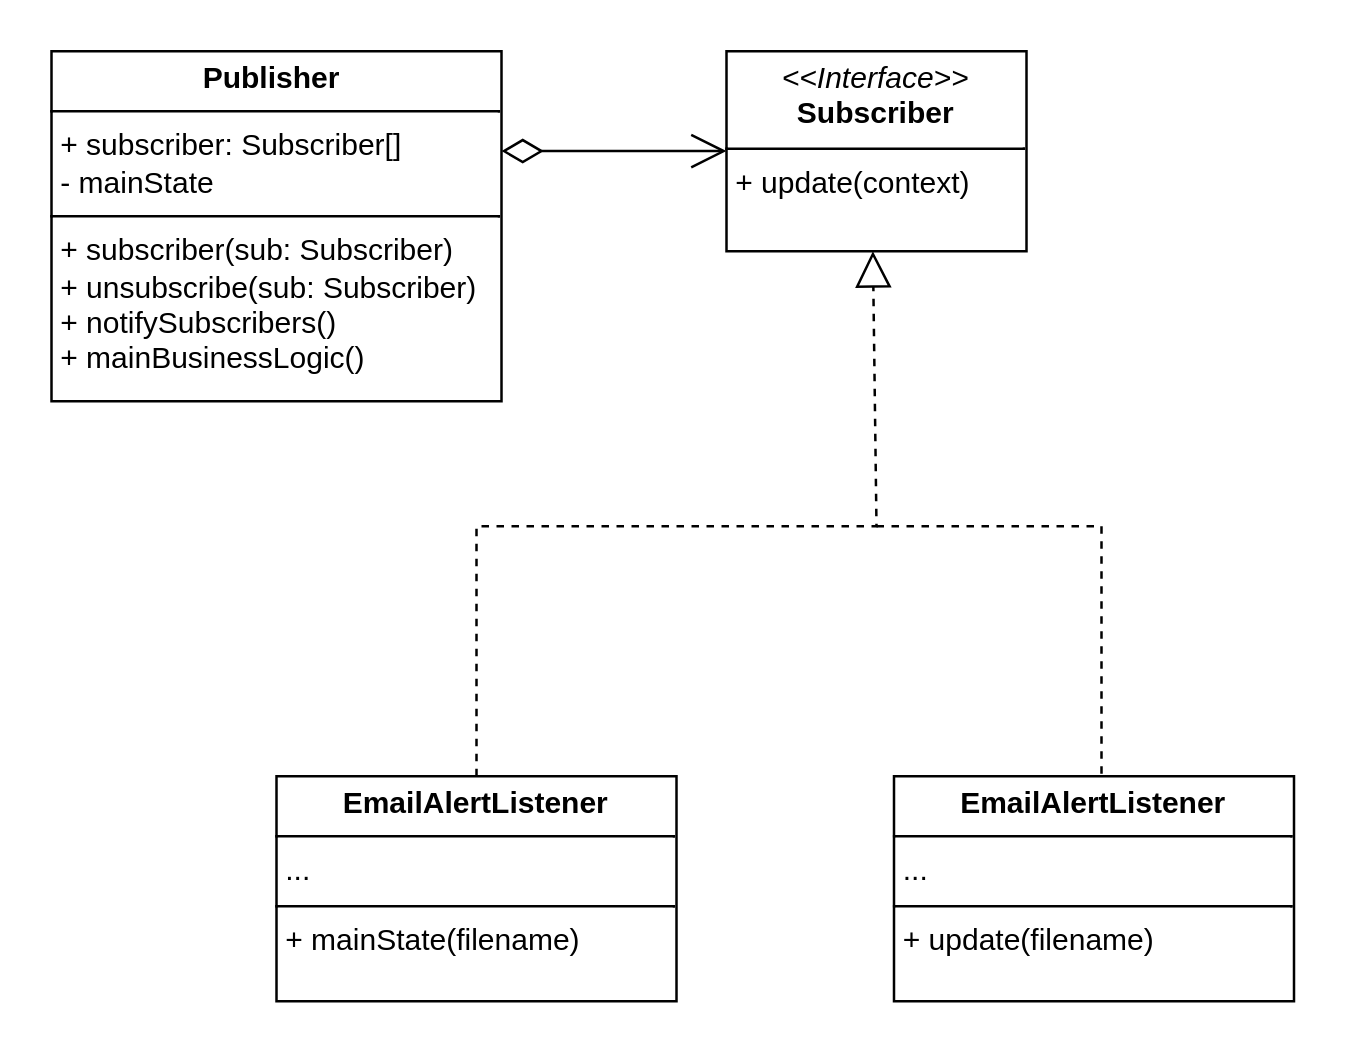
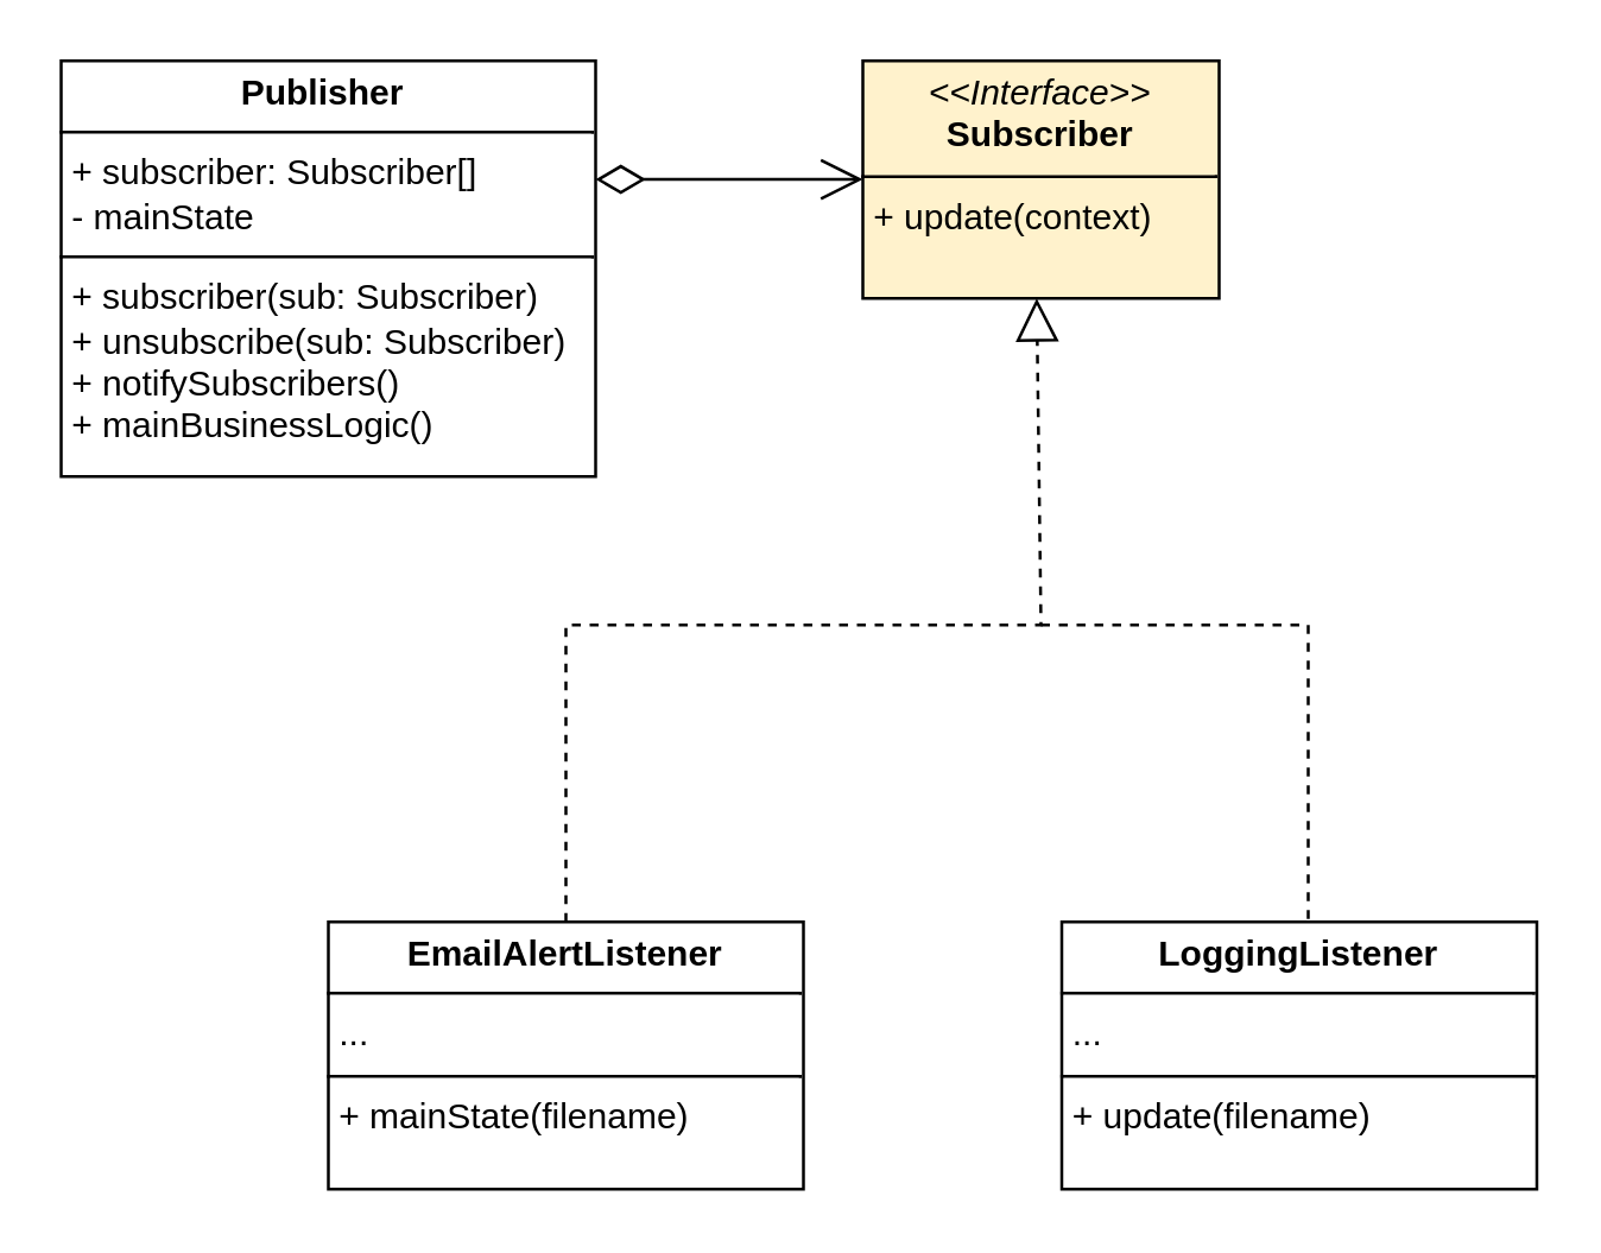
- <mxCell id="4" value="&lt;p style=&quot;margin:0px;margin-top:4px;text-align:center;&quot;&gt;&lt;i&gt;&amp;lt;&amp;lt;Interface&amp;gt;&amp;gt;&lt;/i&gt;&lt;br&gt;&lt;b&gt;Subscriber&lt;/b&gt;&lt;/p&gt;&lt;hr size=&quot;1&quot; style=&quot;border-style:solid;&quot;&gt;&lt;p style=&quot;margin:0px;margin-left:4px;&quot;&gt;+ update(context)&lt;/p&gt;" style="verticalAlign=top;align=left;overflow=fill;html=1;whiteSpace=wrap;" parent="1" vertex="1"><mxGeometry x="290" y="20" width="120" height="80" as="geometry" /></mxCell>
+ <mxCell id="4" value="&lt;p style=&quot;margin:0px;margin-top:4px;text-align:center;&quot;&gt;&lt;i&gt;&amp;lt;&amp;lt;Interface&amp;gt;&amp;gt;&lt;/i&gt;&lt;br&gt;&lt;b&gt;Subscriber&lt;/b&gt;&lt;/p&gt;&lt;hr size=&quot;1&quot; style=&quot;border-style:solid;&quot;&gt;&lt;p style=&quot;margin:0px;margin-left:4px;&quot;&gt;+ update(context)&lt;/p&gt;" style="verticalAlign=top;align=left;overflow=fill;html=1;whiteSpace=wrap;fillColor=#fff2cc;" parent="1" vertex="1"><mxGeometry x="290" y="20" width="120" height="80" as="geometry" /></mxCell>
- <mxCell id="8" value="&lt;p style=&quot;margin:0px;margin-top:4px;text-align:center;&quot;&gt;&lt;b&gt;EmailAlertListener&lt;/b&gt;&lt;/p&gt;&lt;hr size=&quot;1&quot; style=&quot;border-style:solid;&quot;&gt;&lt;p style=&quot;margin:0px;margin-left:4px;&quot;&gt;...&lt;/p&gt;&lt;hr size=&quot;1&quot; style=&quot;border-style:solid;&quot;&gt;&lt;p style=&quot;margin:0px;margin-left:4px;&quot;&gt;+ update(filename)&lt;br&gt;&lt;/p&gt;" style="verticalAlign=top;align=left;overflow=fill;html=1;whiteSpace=wrap;" parent="1" vertex="1"><mxGeometry x="357" y="310" width="160" height="90" as="geometry" /></mxCell>
+ <mxCell id="8" value="&lt;p style=&quot;margin:0px;margin-top:4px;text-align:center;&quot;&gt;&lt;b&gt;LoggingListener&lt;/b&gt;&lt;/p&gt;&lt;hr size=&quot;1&quot; style=&quot;border-style:solid;&quot;&gt;&lt;p style=&quot;margin:0px;margin-left:4px;&quot;&gt;...&lt;/p&gt;&lt;hr size=&quot;1&quot; style=&quot;border-style:solid;&quot;&gt;&lt;p style=&quot;margin:0px;margin-left:4px;&quot;&gt;+ update(filename)&lt;br&gt;&lt;/p&gt;" style="verticalAlign=top;align=left;overflow=fill;html=1;whiteSpace=wrap;" parent="1" vertex="1"><mxGeometry x="357" y="310" width="160" height="90" as="geometry" /></mxCell>
